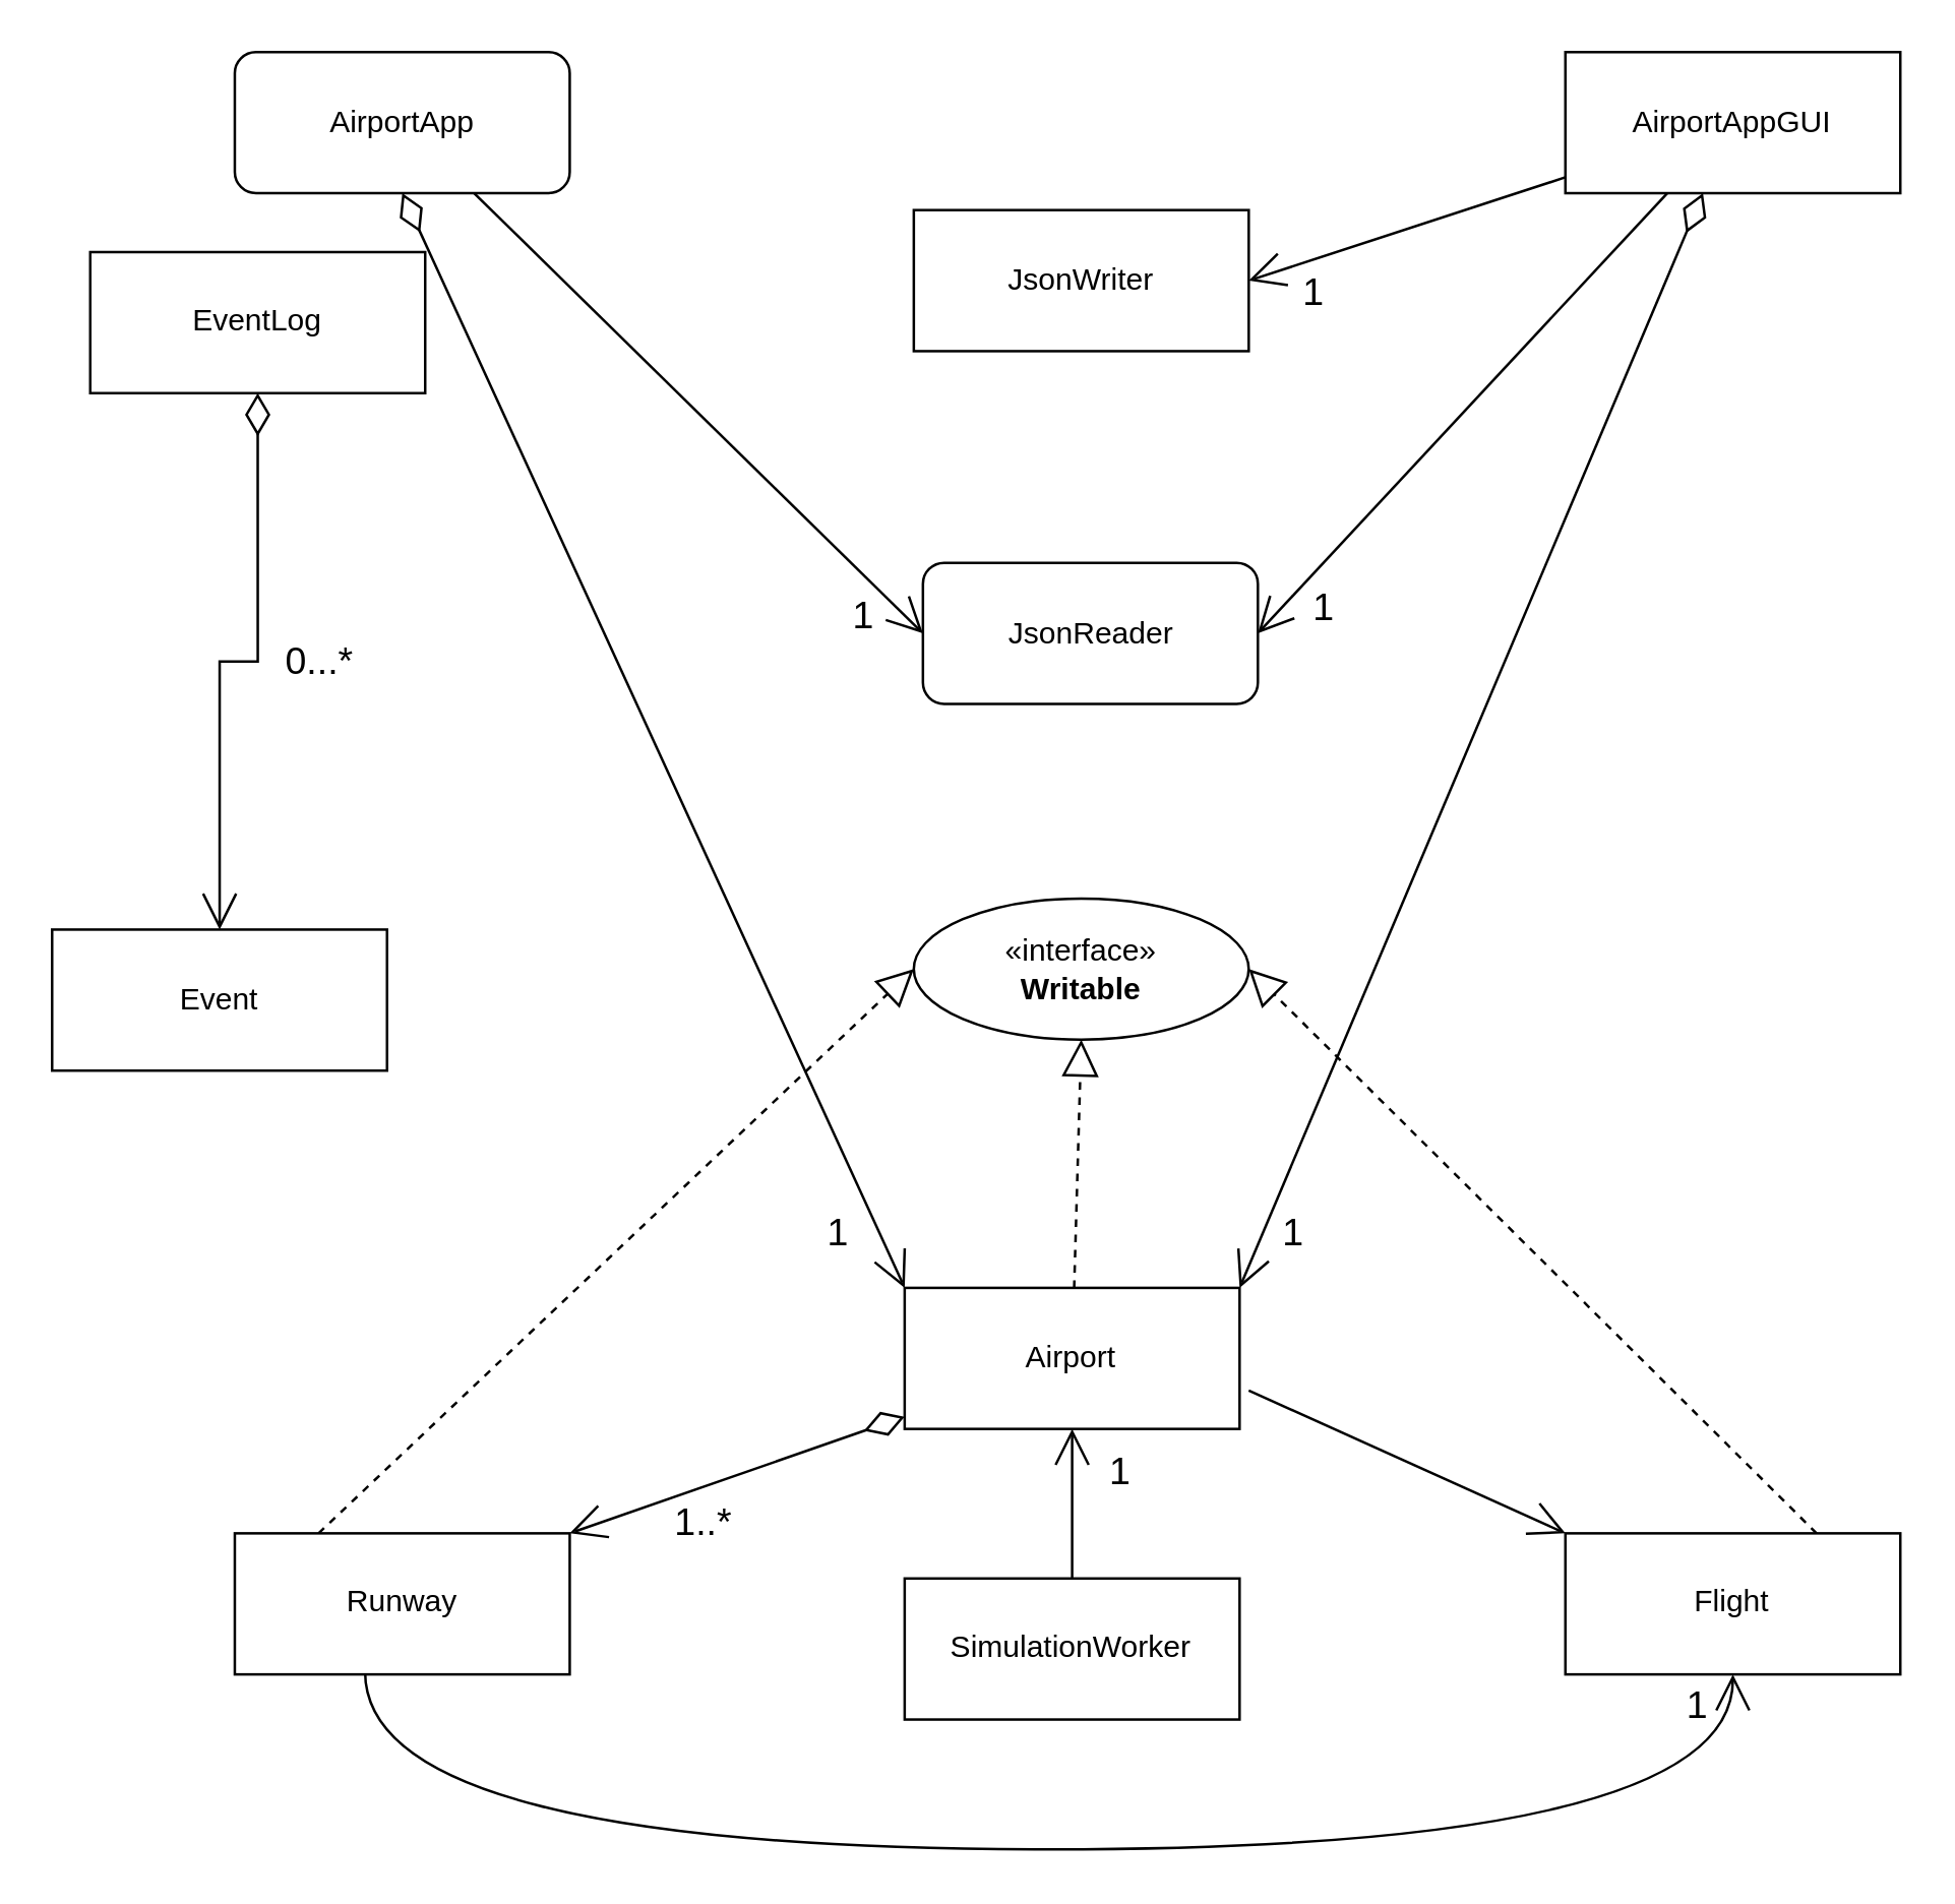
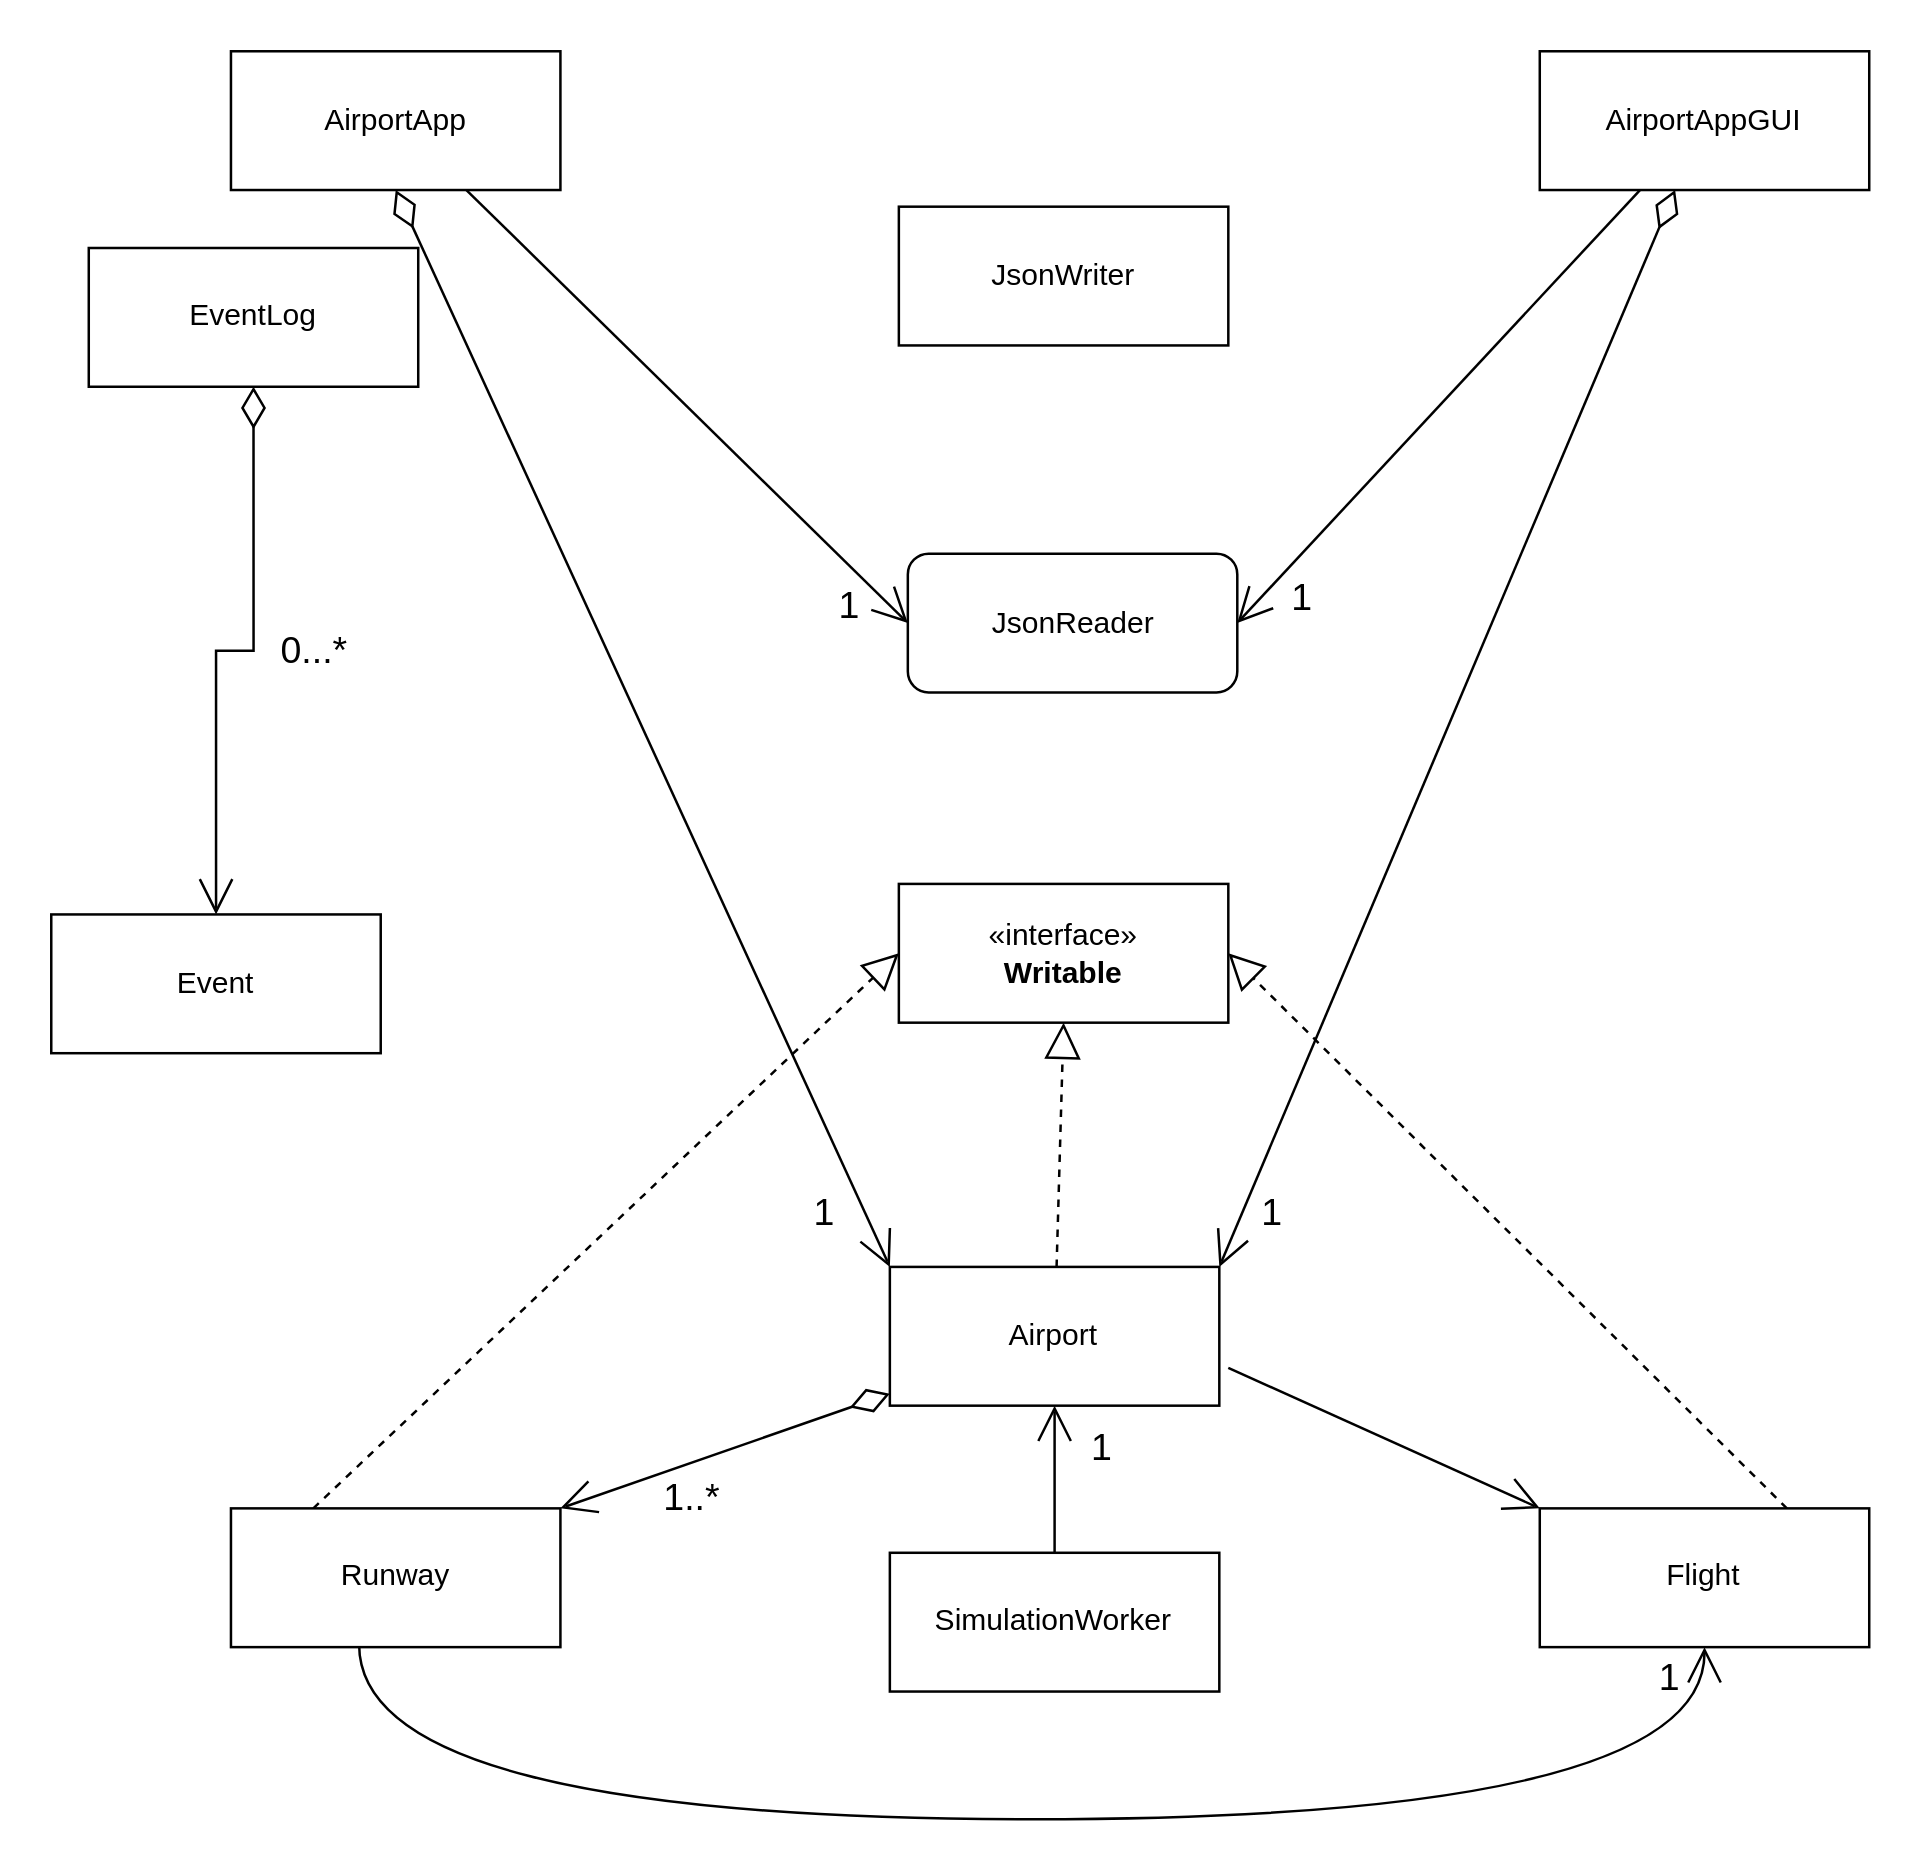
- <mxCell id="27" value="AirportApp" style="html=1;whiteSpace=wrap;container=0;rounded=1;" parent="1" vertex="1"><mxGeometry x="91.862" y="20" width="131.746" height="55.495" as="geometry" /></mxCell>
+ <mxCell id="27" value="AirportApp" style="html=1;whiteSpace=wrap;container=0;" parent="1" vertex="1"><mxGeometry x="91.862" y="20" width="131.746" height="55.495" as="geometry" /></mxCell>
- <mxCell id="20" style="rounded=0;orthogonalLoop=1;jettySize=auto;html=1;entryX=1;entryY=0.5;entryDx=0;entryDy=0;endSize=12;endArrow=open;endFill=0;" parent="1" source="24" target="16" edge="1"><mxGeometry relative="1" as="geometry" /></mxCell>
- <mxCell id="21" value="1" style="edgeLabel;html=1;align=center;verticalAlign=middle;resizable=0;points=[];container=0;fontSize=15;" parent="20" vertex="1" connectable="0"><mxGeometry x="0.577" y="-2" relative="1" as="geometry"><mxPoint x="-1" y="14" as="offset" /></mxGeometry></mxCell>
- <mxCell id="13" value="«interface»&lt;br&gt;&lt;b&gt;Writable&lt;/b&gt;" style="ellipse;html=1;whiteSpace=wrap;container=0;" parent="1" vertex="1"><mxGeometry x="358.947" y="352.967" width="131.746" height="55.495" as="geometry" /></mxCell>
+ <mxCell id="13" value="«interface»&lt;br&gt;&lt;b&gt;Writable&lt;/b&gt;" style="html=1;whiteSpace=wrap;container=0;" parent="1" vertex="1"><mxGeometry x="358.947" y="352.967" width="131.746" height="55.495" as="geometry" /></mxCell>
